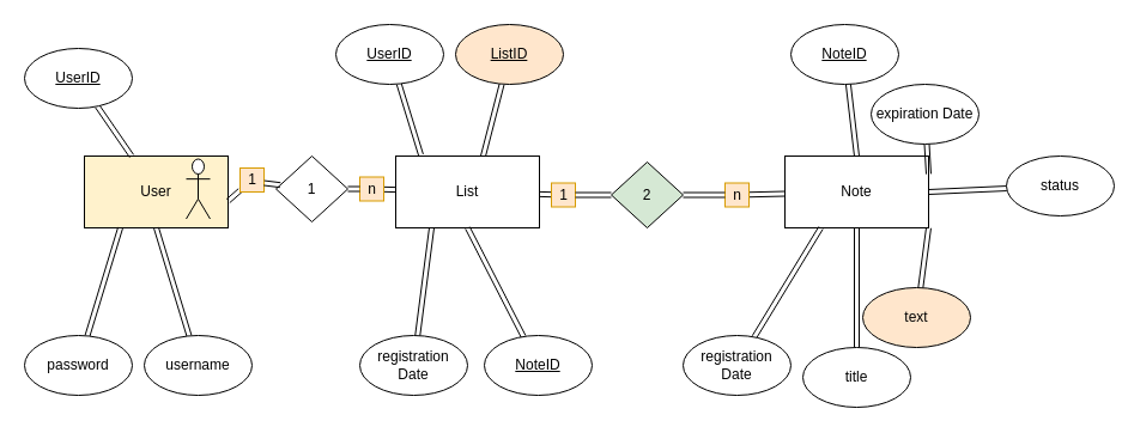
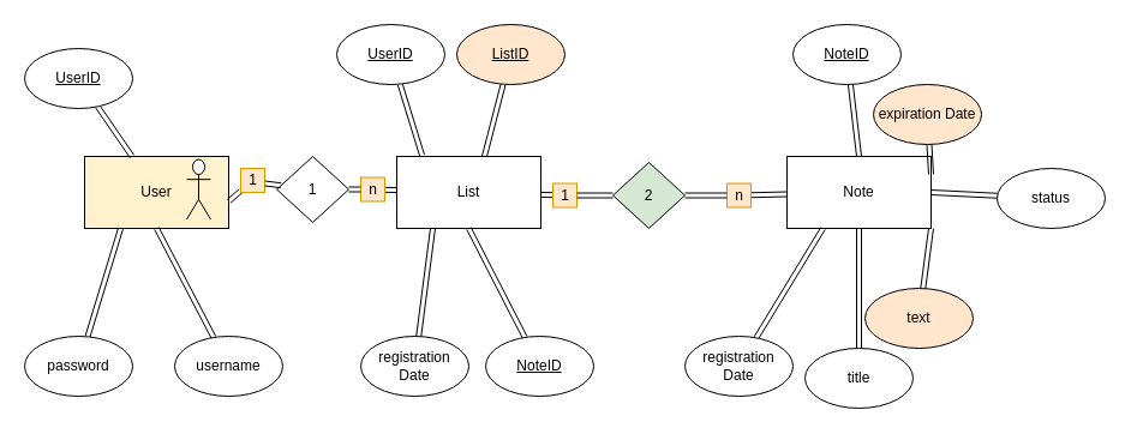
- <mxCell id="28" value="expiration Date" style="ellipse;whiteSpace=wrap;html=1;" parent="1" vertex="1"><mxGeometry x="727" y="70" width="90" height="50" as="geometry" /></mxCell>
+ <mxCell id="28" value="expiration Date" style="ellipse;whiteSpace=wrap;html=1;fillColor=#ffe6cc;" parent="1" vertex="1"><mxGeometry x="727" y="70" width="90" height="50" as="geometry" /></mxCell>
- <mxCell id="45" value="status" style="ellipse;whiteSpace=wrap;html=1;" vertex="1" parent="1"><mxGeometry x="840" y="130" width="90" height="50" as="geometry" /></mxCell>
+ <mxCell id="45" value="status" style="ellipse;whiteSpace=wrap;html=1;" vertex="1" parent="1"><mxGeometry x="830" y="140" width="90" height="50" as="geometry" /></mxCell>
- <mxCell id="10" value="username" style="ellipse;whiteSpace=wrap;html=1;" parent="1" vertex="1"><mxGeometry x="120" y="280" width="90" height="50" as="geometry" /></mxCell>
+ <mxCell id="10" value="username" style="ellipse;whiteSpace=wrap;html=1;" parent="1" vertex="1"><mxGeometry x="145" y="280" width="90" height="50" as="geometry" /></mxCell>
